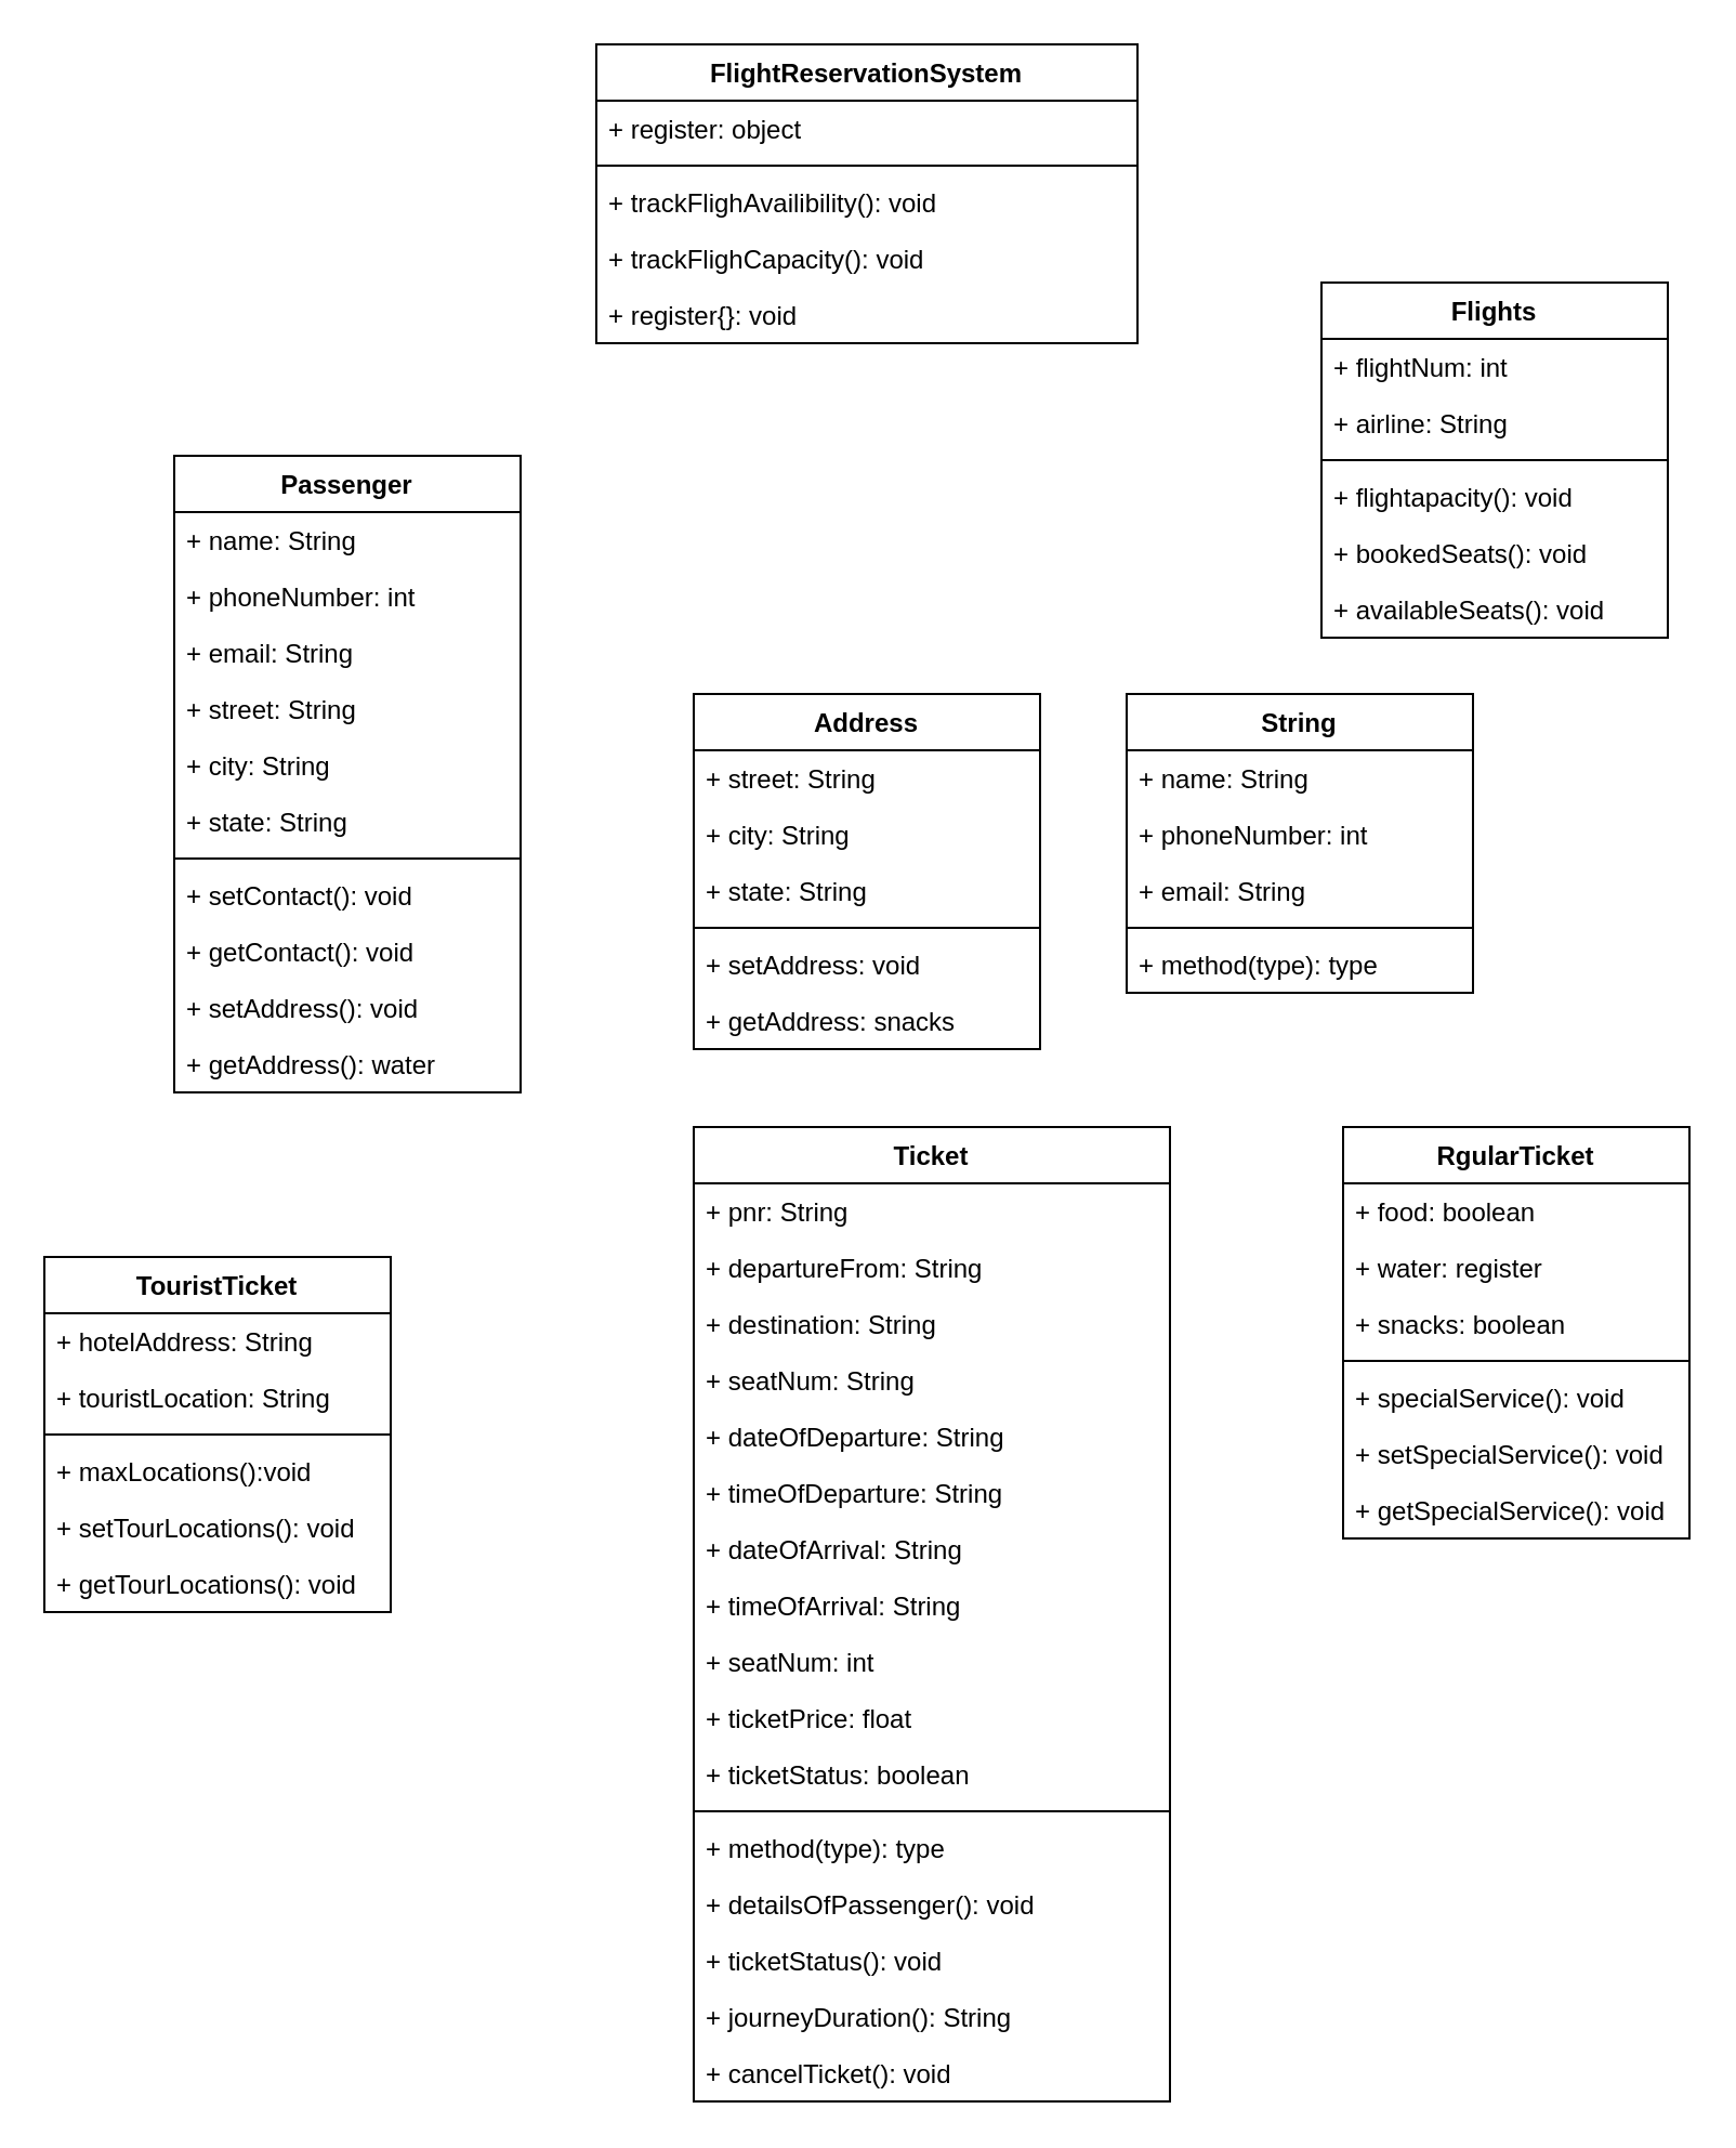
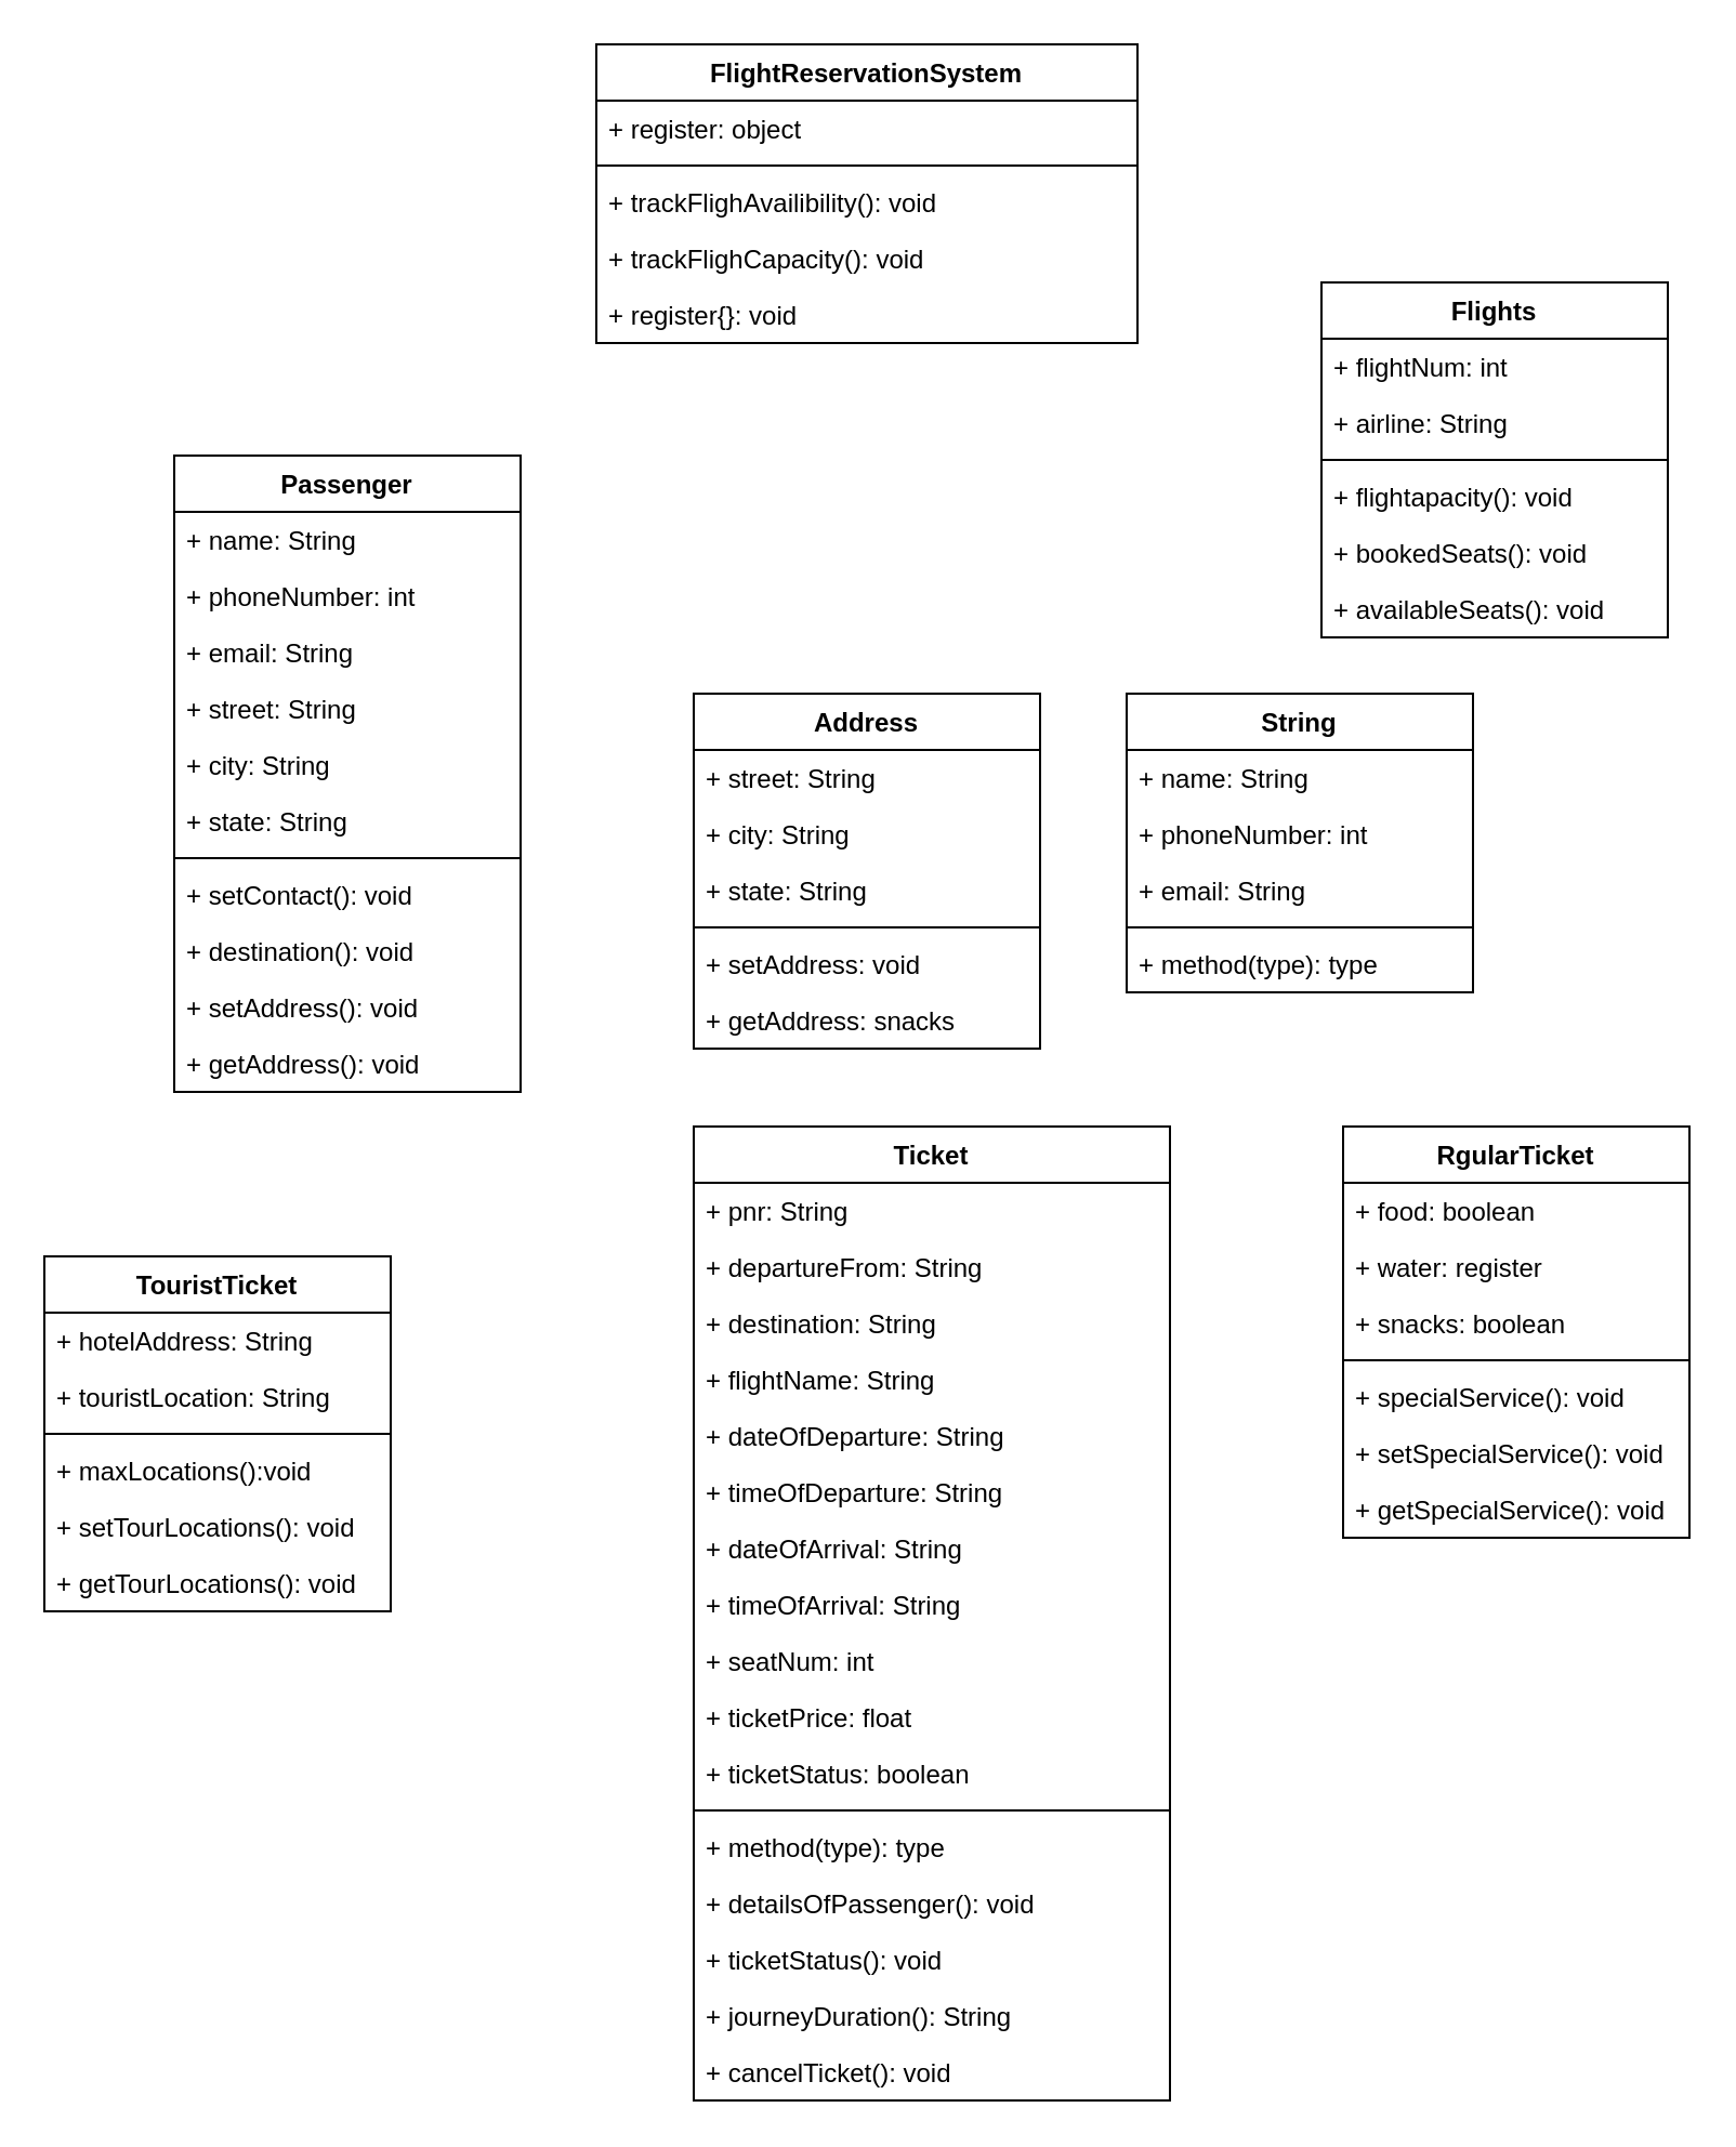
- <mxCell id="11" value="+ getContact(): void" style="text;strokeColor=none;fillColor=none;align=left;verticalAlign=top;spacingLeft=4;spacingRight=4;overflow=hidden;rotatable=0;points=[[0,0.5],[1,0.5]];portConstraint=eastwest;" vertex="1" parent="2"><mxGeometry y="216" width="160" height="26" as="geometry" /></mxCell>
+ <mxCell id="11" value="+ destination(): void" style="text;strokeColor=none;fillColor=none;align=left;verticalAlign=top;spacingLeft=4;spacingRight=4;overflow=hidden;rotatable=0;points=[[0,0.5],[1,0.5]];portConstraint=eastwest;" vertex="1" parent="2"><mxGeometry y="216" width="160" height="26" as="geometry" /></mxCell>
- <mxCell id="13" value="+ getAddress(): water" style="text;strokeColor=none;fillColor=none;align=left;verticalAlign=top;spacingLeft=4;spacingRight=4;overflow=hidden;rotatable=0;points=[[0,0.5],[1,0.5]];portConstraint=eastwest;" vertex="1" parent="2"><mxGeometry y="268" width="160" height="26" as="geometry" /></mxCell>
+ <mxCell id="13" value="+ getAddress(): void" style="text;strokeColor=none;fillColor=none;align=left;verticalAlign=top;spacingLeft=4;spacingRight=4;overflow=hidden;rotatable=0;points=[[0,0.5],[1,0.5]];portConstraint=eastwest;" vertex="1" parent="2"><mxGeometry y="268" width="160" height="26" as="geometry" /></mxCell>
- <mxCell id="37" value="+ seatNum: String" style="text;strokeColor=none;fillColor=none;align=left;verticalAlign=top;spacingLeft=4;spacingRight=4;overflow=hidden;rotatable=0;points=[[0,0.5],[1,0.5]];portConstraint=eastwest;" vertex="1" parent="33"><mxGeometry y="104" width="220" height="26" as="geometry" /></mxCell>
+ <mxCell id="37" value="+ flightName: String" style="text;strokeColor=none;fillColor=none;align=left;verticalAlign=top;spacingLeft=4;spacingRight=4;overflow=hidden;rotatable=0;points=[[0,0.5],[1,0.5]];portConstraint=eastwest;" vertex="1" parent="33"><mxGeometry y="104" width="220" height="26" as="geometry" /></mxCell>
